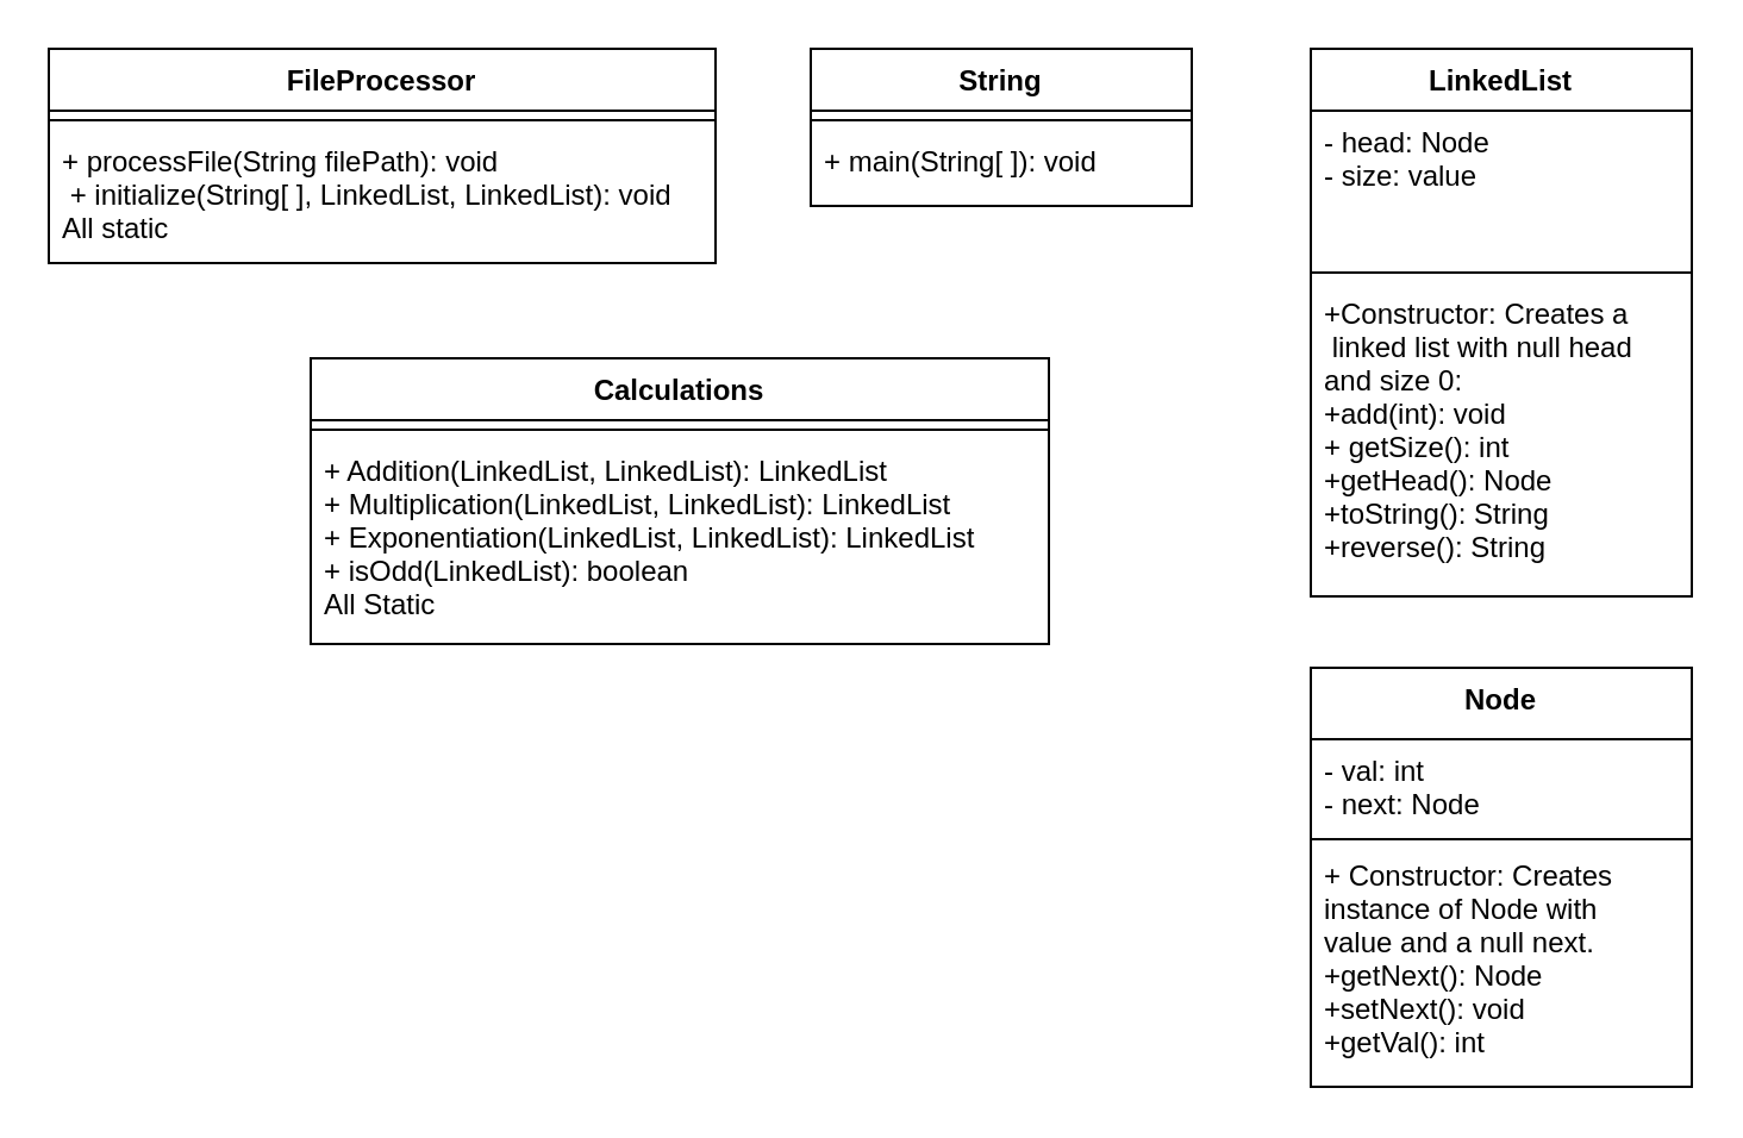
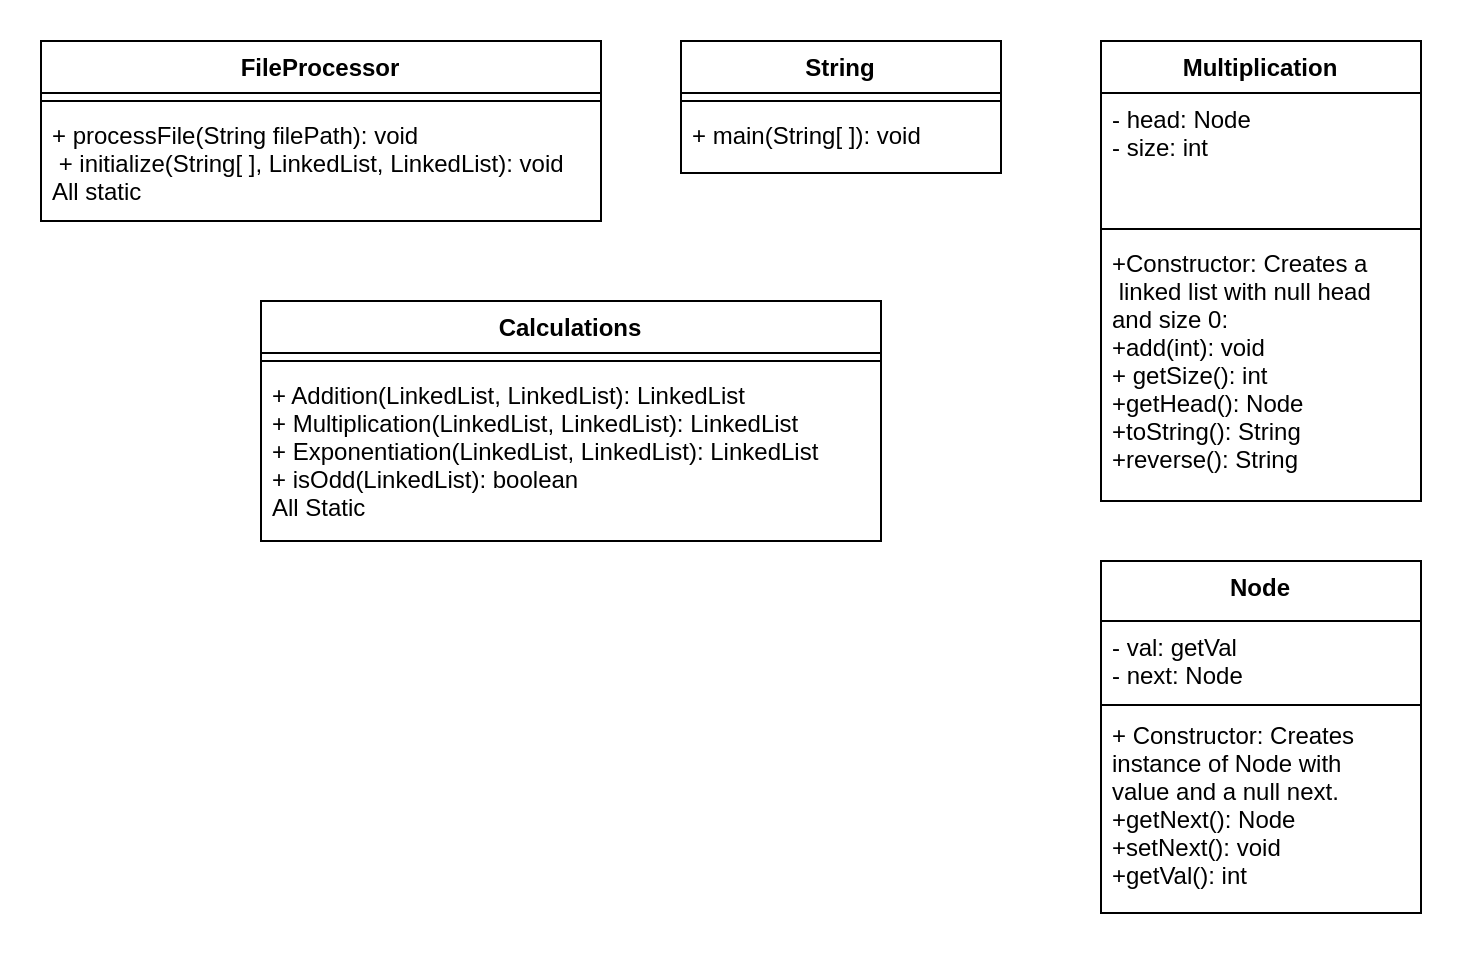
- <mxCell id="6" value="LinkedList" style="swimlane;fontStyle=1;align=center;verticalAlign=top;childLayout=stackLayout;horizontal=1;startSize=26;horizontalStack=0;resizeParent=1;resizeParentMax=0;resizeLast=0;collapsible=1;marginBottom=0;" parent="1" vertex="1"><mxGeometry x="550" y="20" width="160" height="230" as="geometry" /></mxCell>
+ <mxCell id="6" value="Multiplication" style="swimlane;fontStyle=1;align=center;verticalAlign=top;childLayout=stackLayout;horizontal=1;startSize=26;horizontalStack=0;resizeParent=1;resizeParentMax=0;resizeLast=0;collapsible=1;marginBottom=0;" parent="1" vertex="1"><mxGeometry x="550" y="20" width="160" height="230" as="geometry" /></mxCell>
- <mxCell id="7" value="- head: Node&#10;- size: value" style="text;strokeColor=none;fillColor=none;align=left;verticalAlign=top;spacingLeft=4;spacingRight=4;overflow=hidden;rotatable=0;points=[[0,0.5],[1,0.5]];portConstraint=eastwest;" parent="6" vertex="1"><mxGeometry y="26" width="160" height="64" as="geometry" /></mxCell>
+ <mxCell id="7" value="- head: Node&#10;- size: int" style="text;strokeColor=none;fillColor=none;align=left;verticalAlign=top;spacingLeft=4;spacingRight=4;overflow=hidden;rotatable=0;points=[[0,0.5],[1,0.5]];portConstraint=eastwest;" parent="6" vertex="1"><mxGeometry y="26" width="160" height="64" as="geometry" /></mxCell>
- <mxCell id="3" value="- val: int&#10;- next: Node" style="text;strokeColor=none;fillColor=none;align=left;verticalAlign=top;spacingLeft=4;spacingRight=4;overflow=hidden;rotatable=0;points=[[0,0.5],[1,0.5]];portConstraint=eastwest;" parent="2" vertex="1"><mxGeometry y="30" width="160" height="40" as="geometry" /></mxCell>
+ <mxCell id="3" value="- val: getVal&#10;- next: Node" style="text;strokeColor=none;fillColor=none;align=left;verticalAlign=top;spacingLeft=4;spacingRight=4;overflow=hidden;rotatable=0;points=[[0,0.5],[1,0.5]];portConstraint=eastwest;" parent="2" vertex="1"><mxGeometry y="30" width="160" height="40" as="geometry" /></mxCell>
